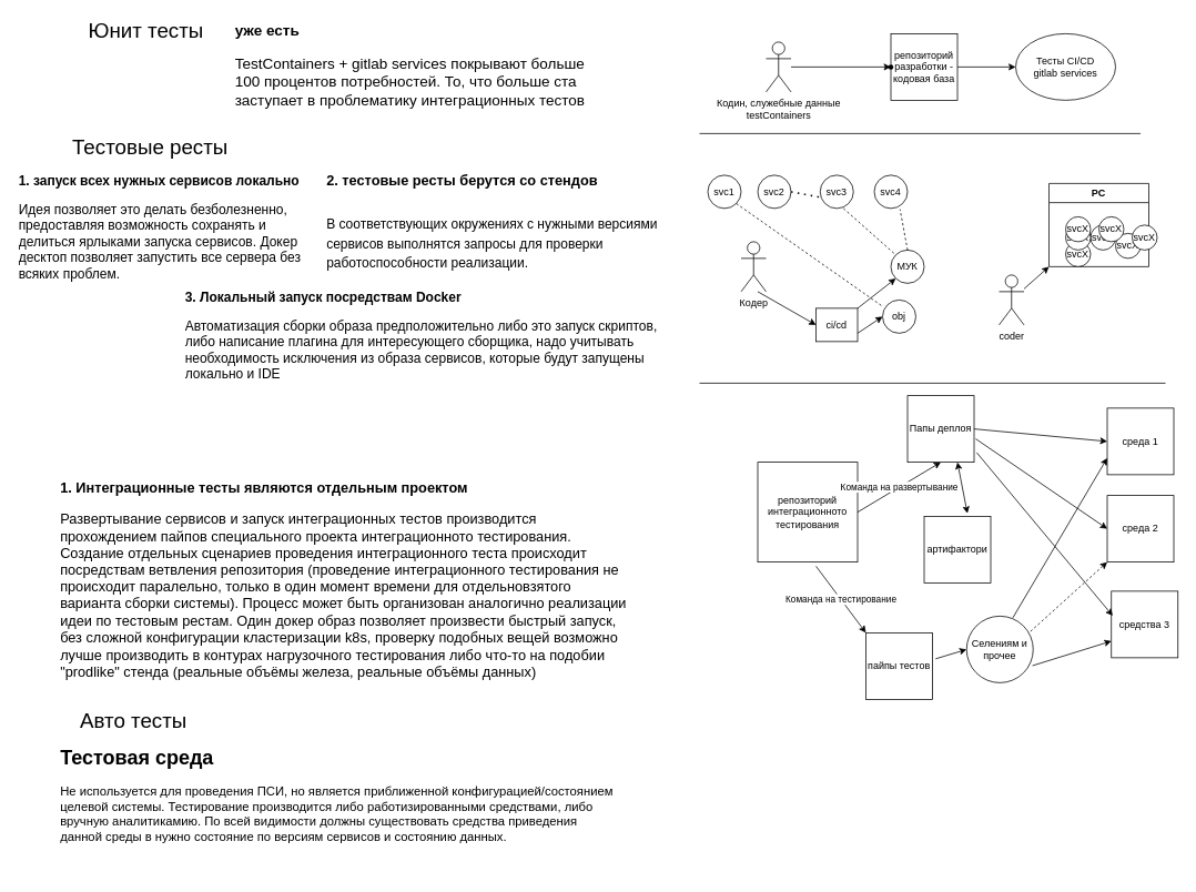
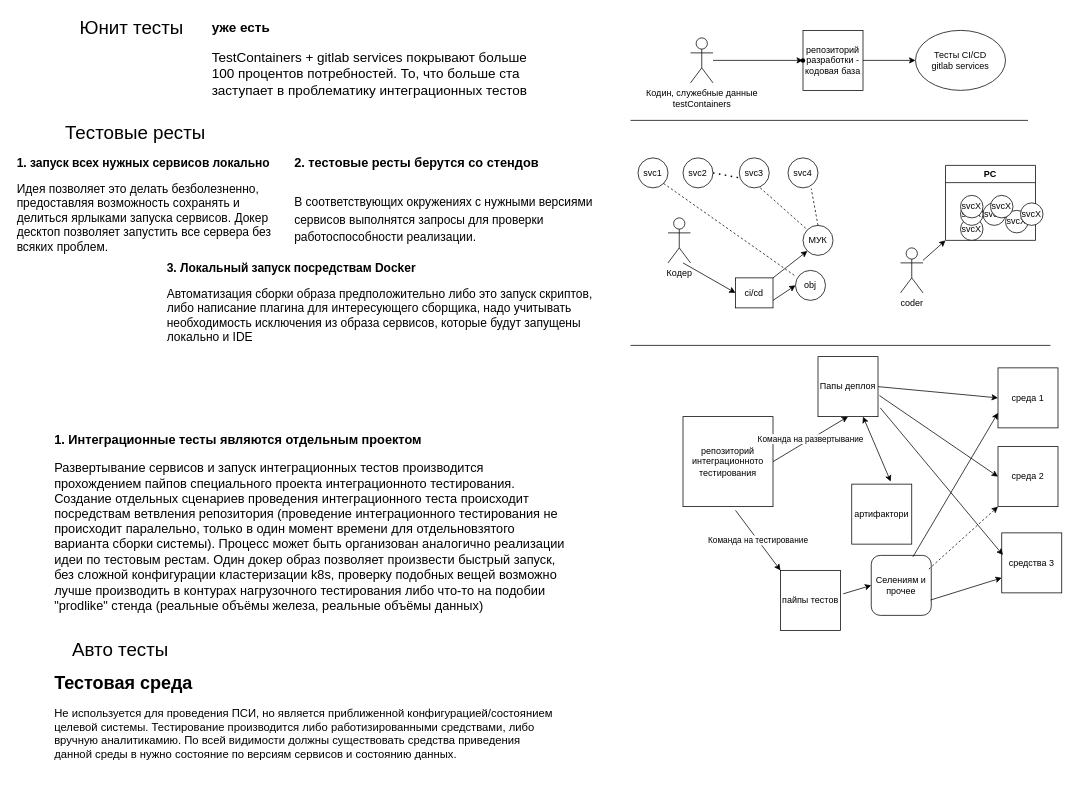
- <mxCell id="50" value="артифактори" style="whiteSpace=wrap;html=1;aspect=fixed;" vertex="1" parent="1"><mxGeometry x="1110" y="620" width="80" height="80" as="geometry" /></mxCell>
+ <mxCell id="50" value="артифактори" style="whiteSpace=wrap;html=1;aspect=fixed;" vertex="1" parent="1"><mxGeometry x="1135" y="645" width="80" height="80" as="geometry" /></mxCell>
- <mxCell id="57" value="Селениям и прочее" style="ellipse;whiteSpace=wrap;html=1;aspect=fixed;" vertex="1" parent="1"><mxGeometry x="1161" y="740" width="80" height="80" as="geometry" /></mxCell>
+ <mxCell id="57" value="Селениям и прочее" style="whiteSpace=wrap;html=1;aspect=fixed;rounded=1;" vertex="1" parent="1"><mxGeometry x="1161" y="740" width="80" height="80" as="geometry" /></mxCell>
